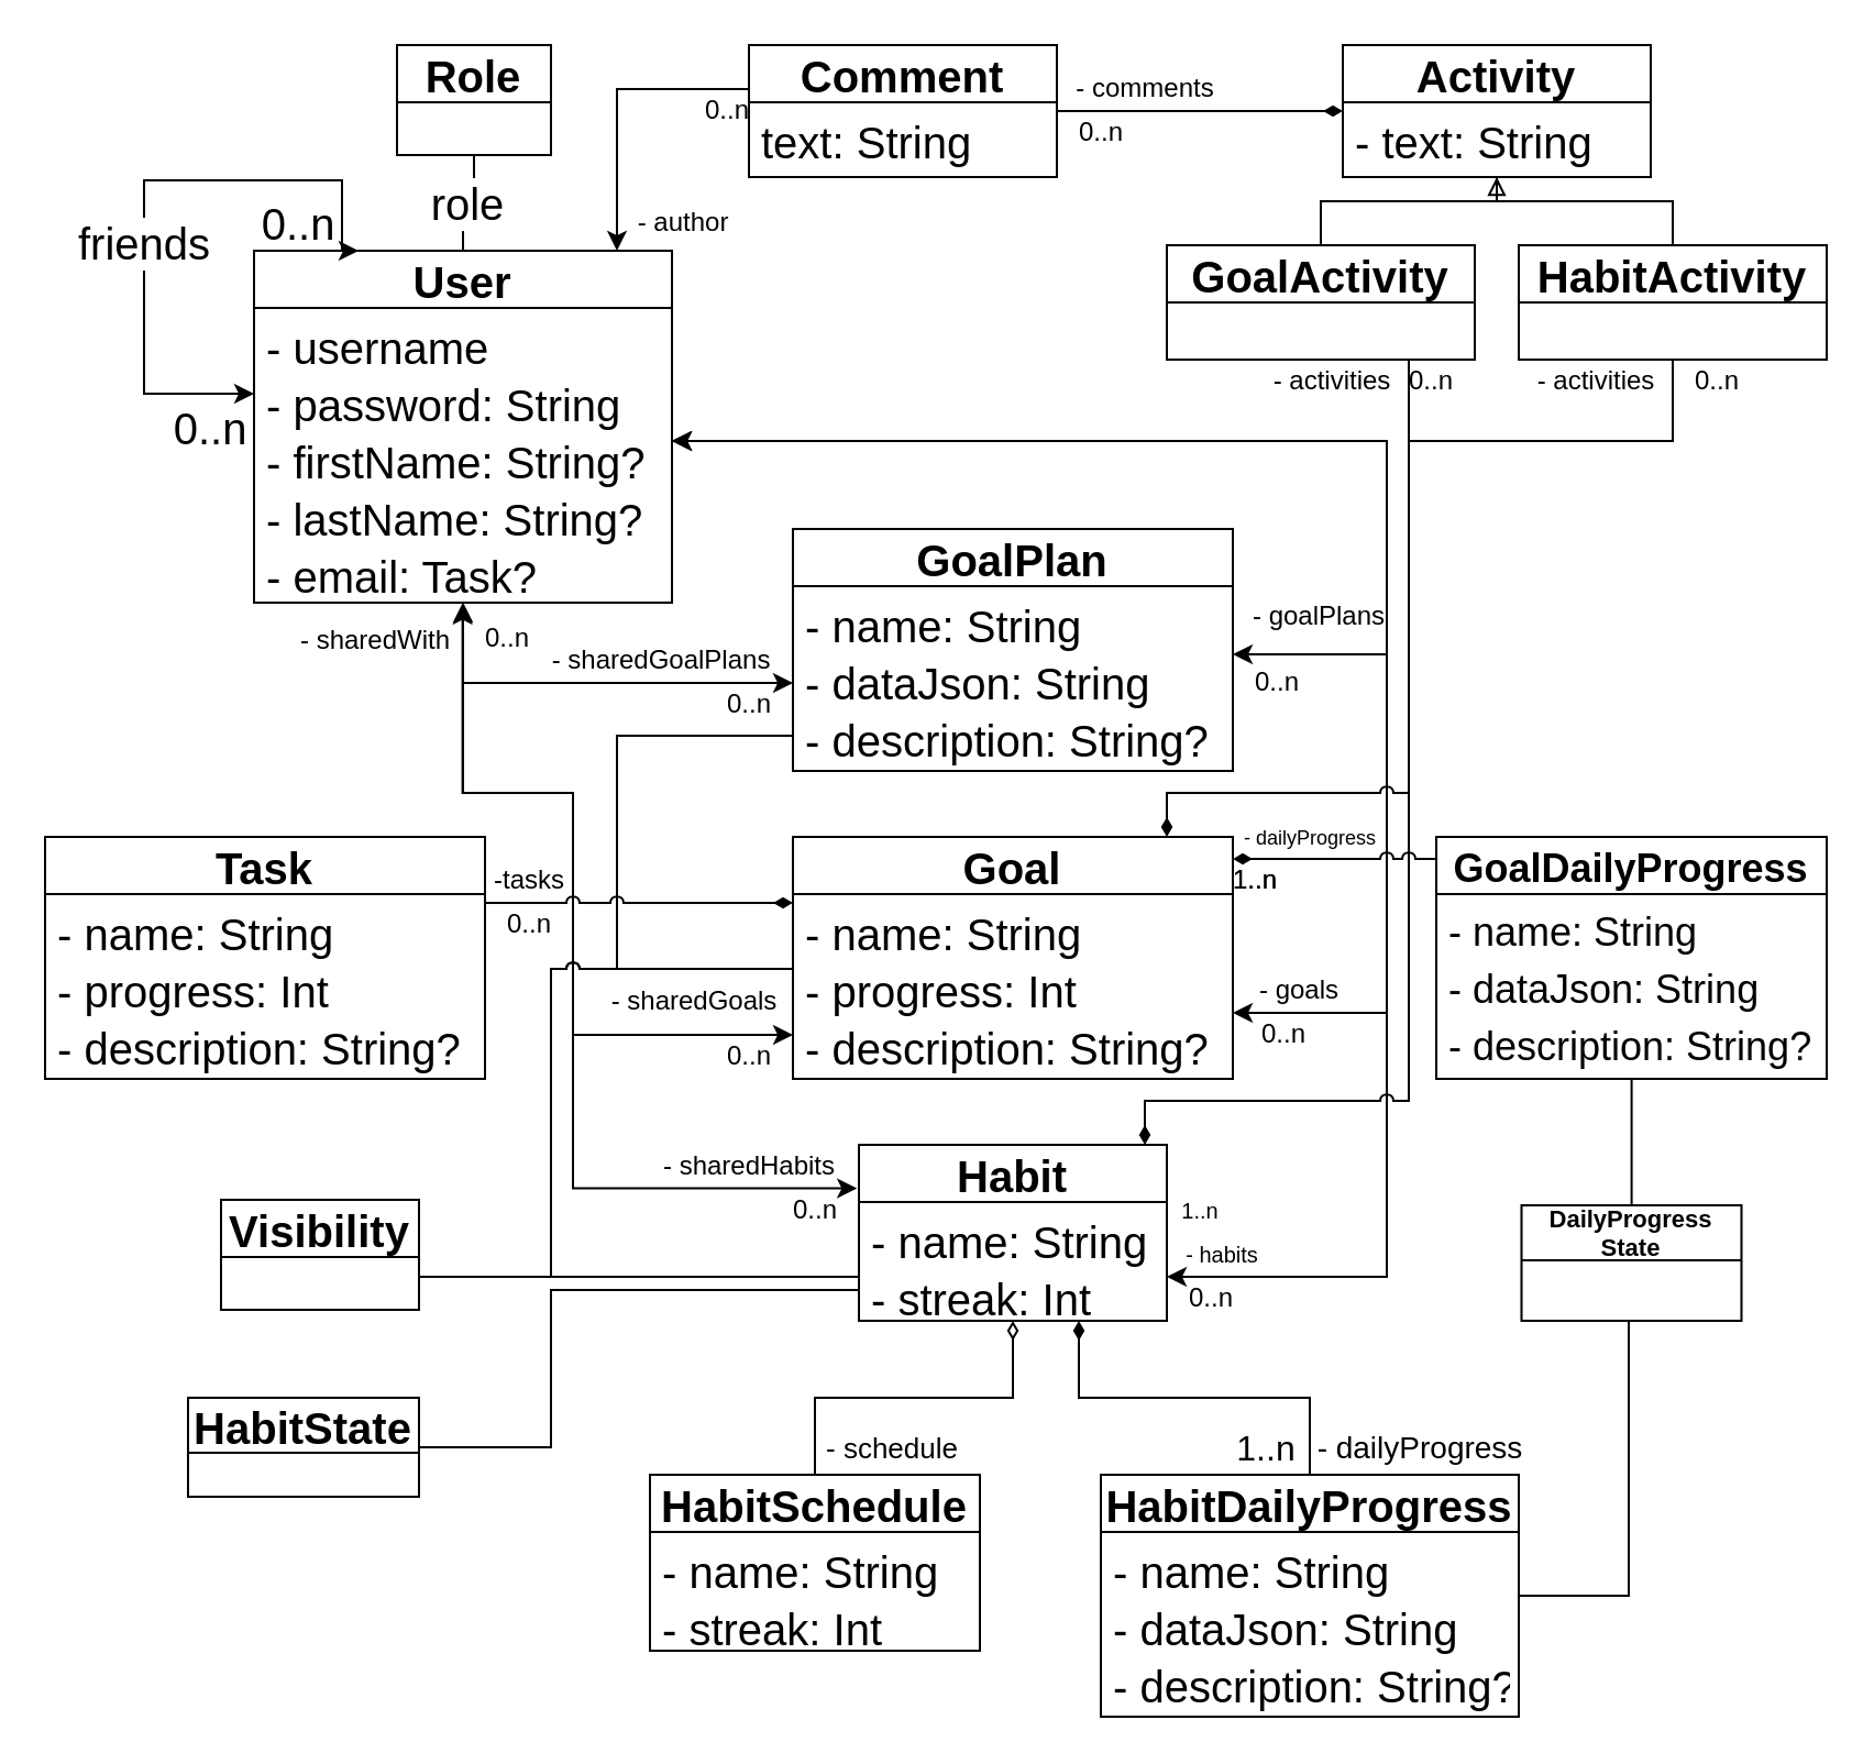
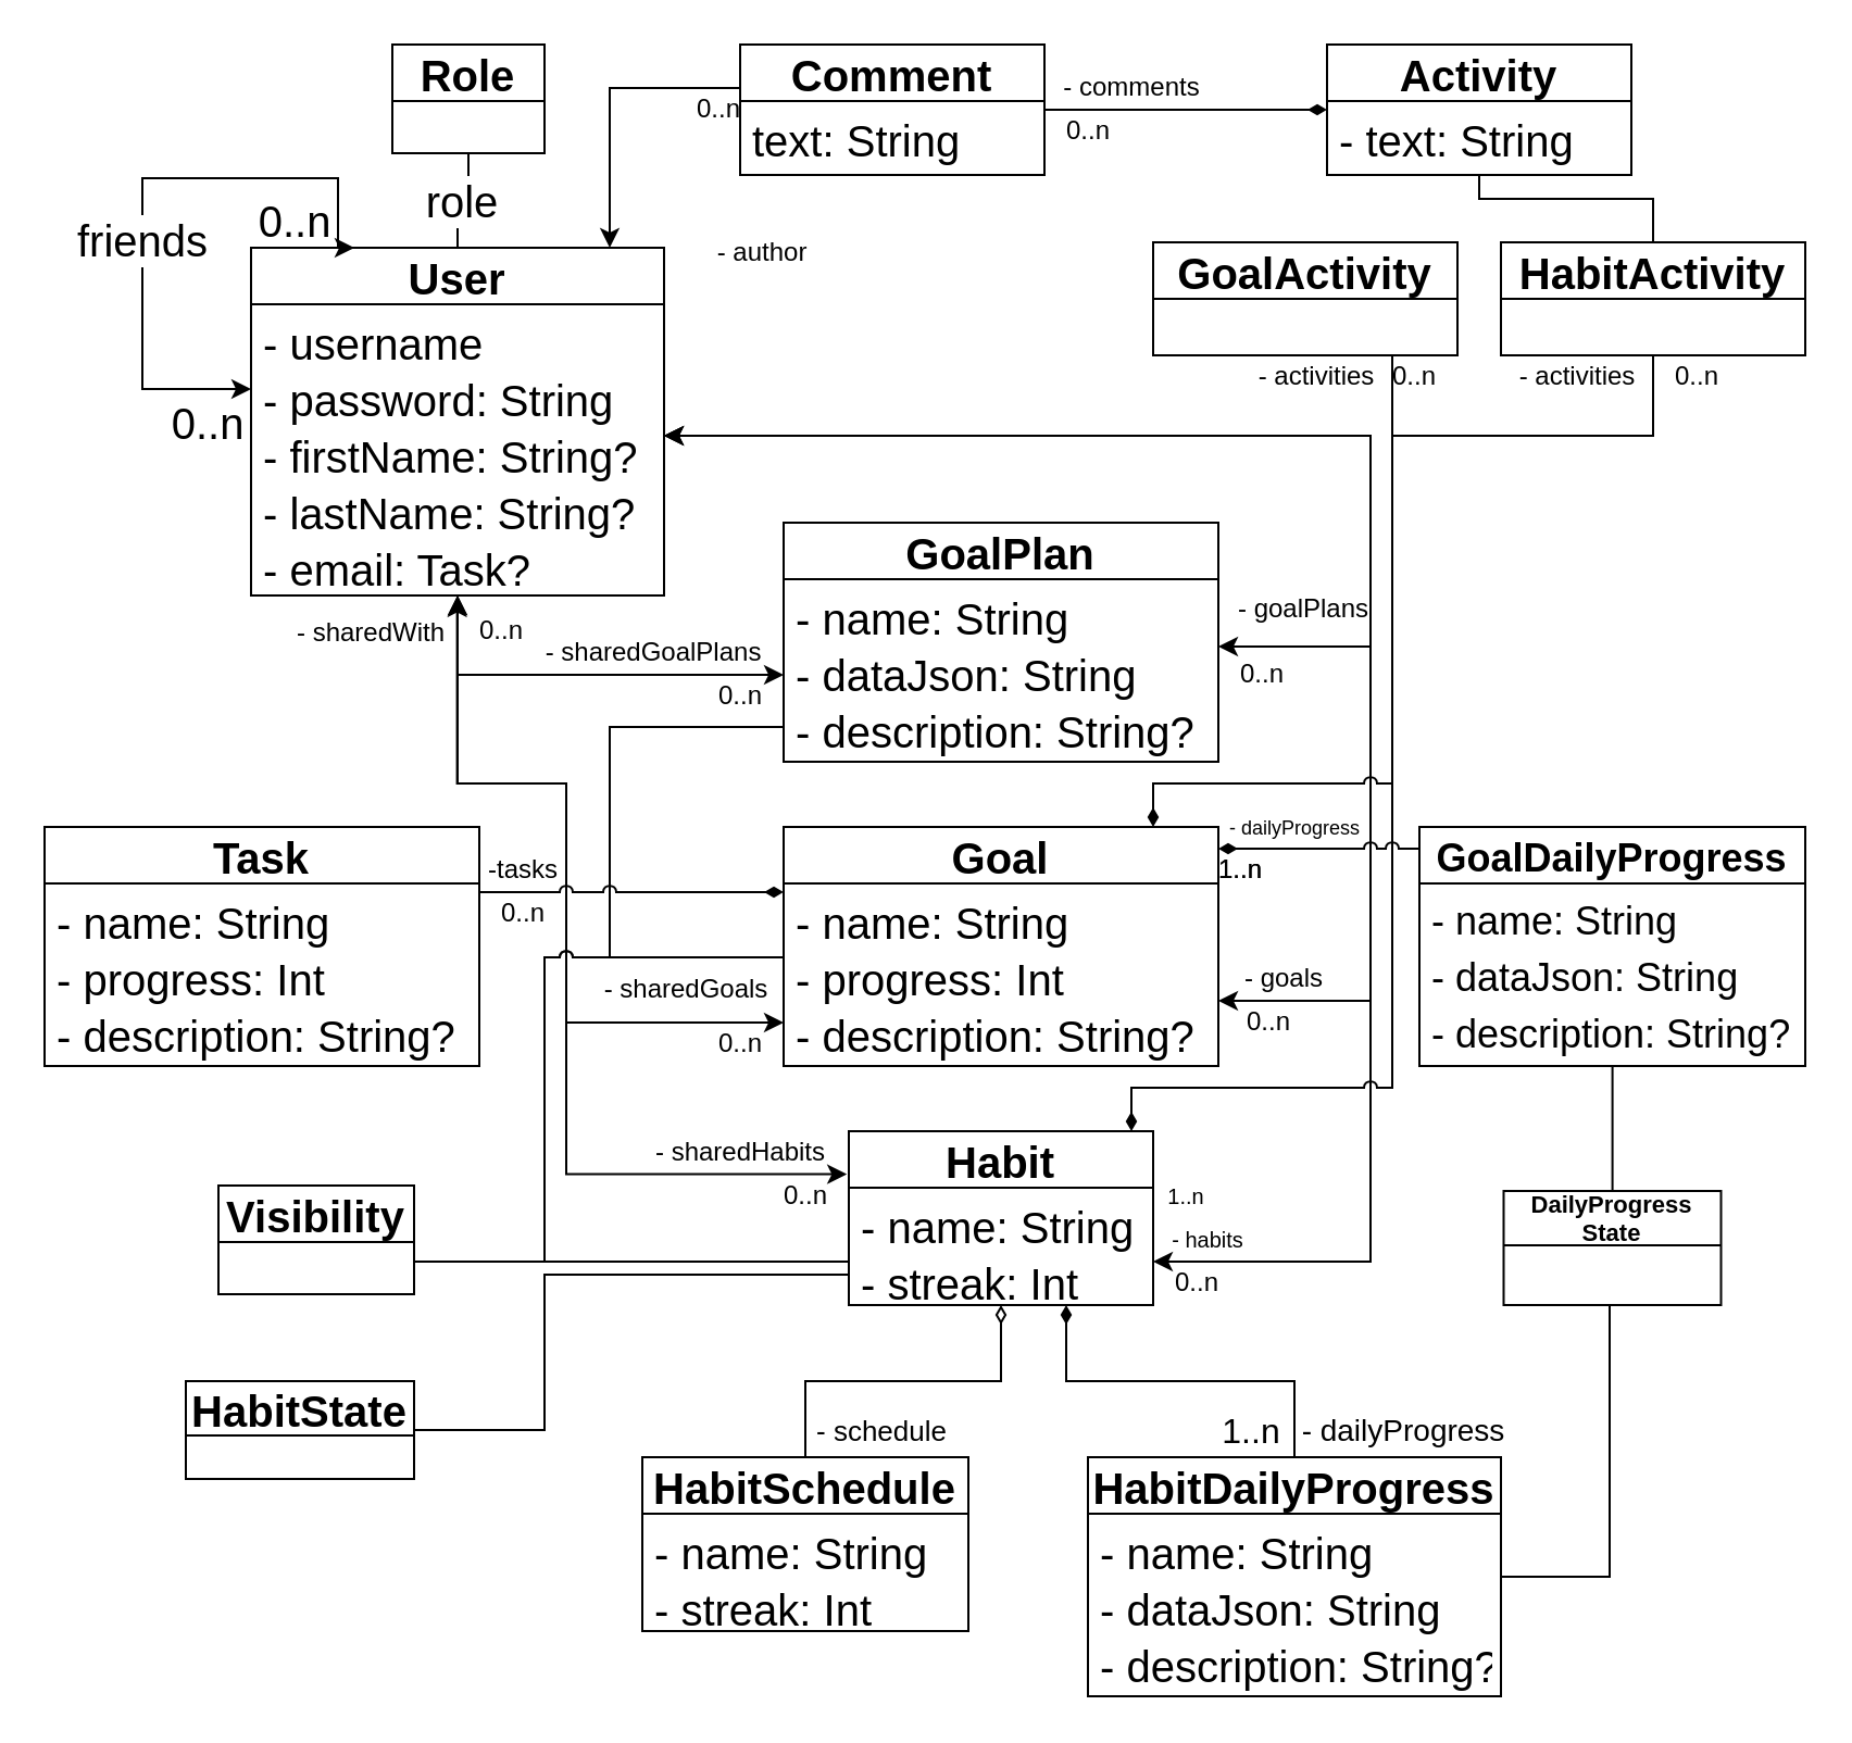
- <mxCell id="37" style="edgeStyle=orthogonalEdgeStyle;rounded=0;comic=0;sketch=0;jumpStyle=arc;orthogonalLoop=1;jettySize=auto;html=1;startArrow=none;startFill=0;endArrow=block;endFill=0;fontSize=12;" parent="1" source="39" target="35" edge="1"><mxGeometry relative="1" as="geometry" /></mxCell>
- <mxCell id="82" value="- author" style="text;html=1;align=center;verticalAlign=middle;resizable=0;points=[];autosize=1;fontSize=12;" parent="1" vertex="1"><mxGeometry x="280" y="91" width="60" height="20" as="geometry" /></mxCell>
+ <mxCell id="82" value="- author" style="text;html=1;align=center;verticalAlign=middle;resizable=0;points=[];autosize=1;fontSize=12;" parent="1" vertex="1"><mxGeometry x="320" y="106" width="60" height="20" as="geometry" /></mxCell>
